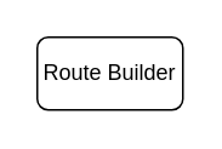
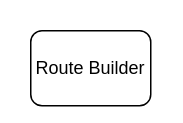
- <mxCell id="2" value="Route Builder" style="rounded=1;whiteSpace=wrap;html=1;" parent="1" vertex="1"><mxGeometry x="20" y="20" width="80" height="40" as="geometry" /></mxCell>
+ <mxCell id="2" value="Route Builder" style="rounded=1;whiteSpace=wrap;html=1;" parent="1" vertex="1"><mxGeometry x="20" y="20" width="80" height="50" as="geometry" /></mxCell>
